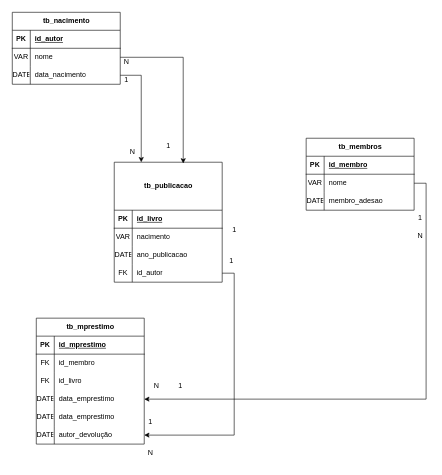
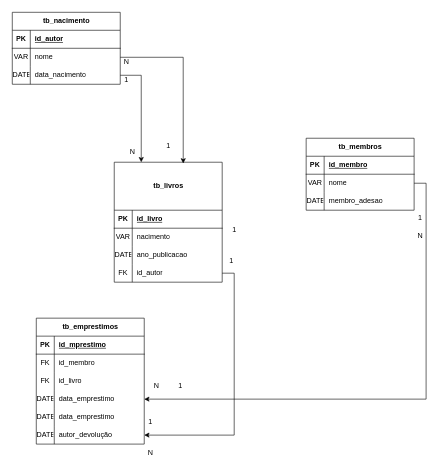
- <mxCell id="12" value="tb_publicacao" style="shape=table;startSize=80;container=1;collapsible=1;childLayout=tableLayout;fixedRows=1;rowLines=0;fontStyle=1;align=center;resizeLast=1;html=1;" vertex="1" parent="1"><mxGeometry x="190" y="270" width="180" height="200" as="geometry" /></mxCell>
+ <mxCell id="12" value="tb_livros" style="shape=table;startSize=80;container=1;collapsible=1;childLayout=tableLayout;fixedRows=1;rowLines=0;fontStyle=1;align=center;resizeLast=1;html=1;" vertex="1" parent="1"><mxGeometry x="190" y="270" width="180" height="200" as="geometry" /></mxCell>
- <mxCell id="35" value="tb_mprestimo" style="shape=table;startSize=30;container=1;collapsible=1;childLayout=tableLayout;fixedRows=1;rowLines=0;fontStyle=1;align=center;resizeLast=1;html=1;" vertex="1" parent="1"><mxGeometry x="60" y="530" width="180" height="210" as="geometry" /></mxCell>
+ <mxCell id="35" value="tb_emprestimos" style="shape=table;startSize=30;container=1;collapsible=1;childLayout=tableLayout;fixedRows=1;rowLines=0;fontStyle=1;align=center;resizeLast=1;html=1;" vertex="1" parent="1"><mxGeometry x="60" y="530" width="180" height="210" as="geometry" /></mxCell>
